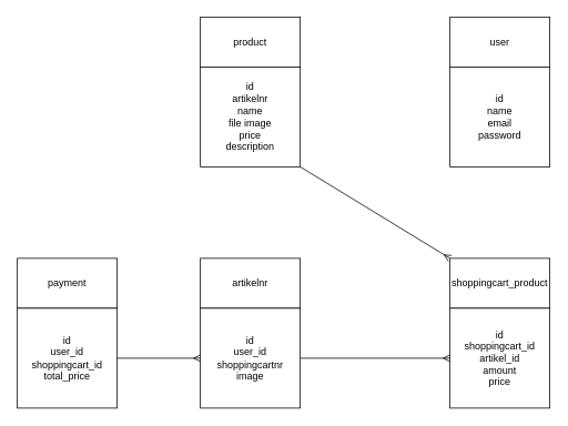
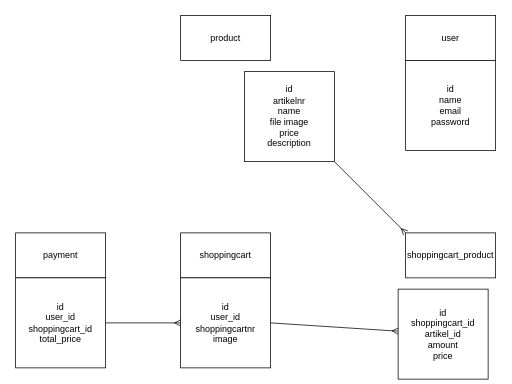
- <mxCell id="11" value="id&lt;br&gt;artikelnr&lt;br&gt;name&lt;br&gt;file image&lt;br&gt;price&lt;br&gt;description" style="whiteSpace=wrap;html=1;aspect=fixed;" parent="1" vertex="1"><mxGeometry x="240" y="80" width="120" height="120" as="geometry" /></mxCell>
+ <mxCell id="11" value="id&lt;br&gt;artikelnr&lt;br&gt;name&lt;br&gt;file image&lt;br&gt;price&lt;br&gt;description" style="whiteSpace=wrap;html=1;aspect=fixed;" parent="1" vertex="1"><mxGeometry x="325" y="95" width="120" height="120" as="geometry" /></mxCell>
- <mxCell id="6" value="artikelnr" style="rounded=0;whiteSpace=wrap;html=1;" parent="1" vertex="1"><mxGeometry x="240" y="310" width="120" height="60" as="geometry" /></mxCell>
+ <mxCell id="6" value="shoppingcart" style="rounded=0;whiteSpace=wrap;html=1;" parent="1" vertex="1"><mxGeometry x="240" y="310" width="120" height="60" as="geometry" /></mxCell>
- <mxCell id="5" value="id&lt;br&gt;shoppingcart_id&lt;br&gt;artikel_id&lt;br&gt;amount&lt;br&gt;price&lt;br&gt;" style="whiteSpace=wrap;html=1;aspect=fixed;" parent="1" vertex="1"><mxGeometry x="540" y="370" width="120" height="120" as="geometry" /></mxCell>
+ <mxCell id="5" value="id&lt;br&gt;shoppingcart_id&lt;br&gt;artikel_id&lt;br&gt;amount&lt;br&gt;price&lt;br&gt;" style="whiteSpace=wrap;html=1;aspect=fixed;" parent="1" vertex="1"><mxGeometry x="530" y="385" width="120" height="120" as="geometry" /></mxCell>
